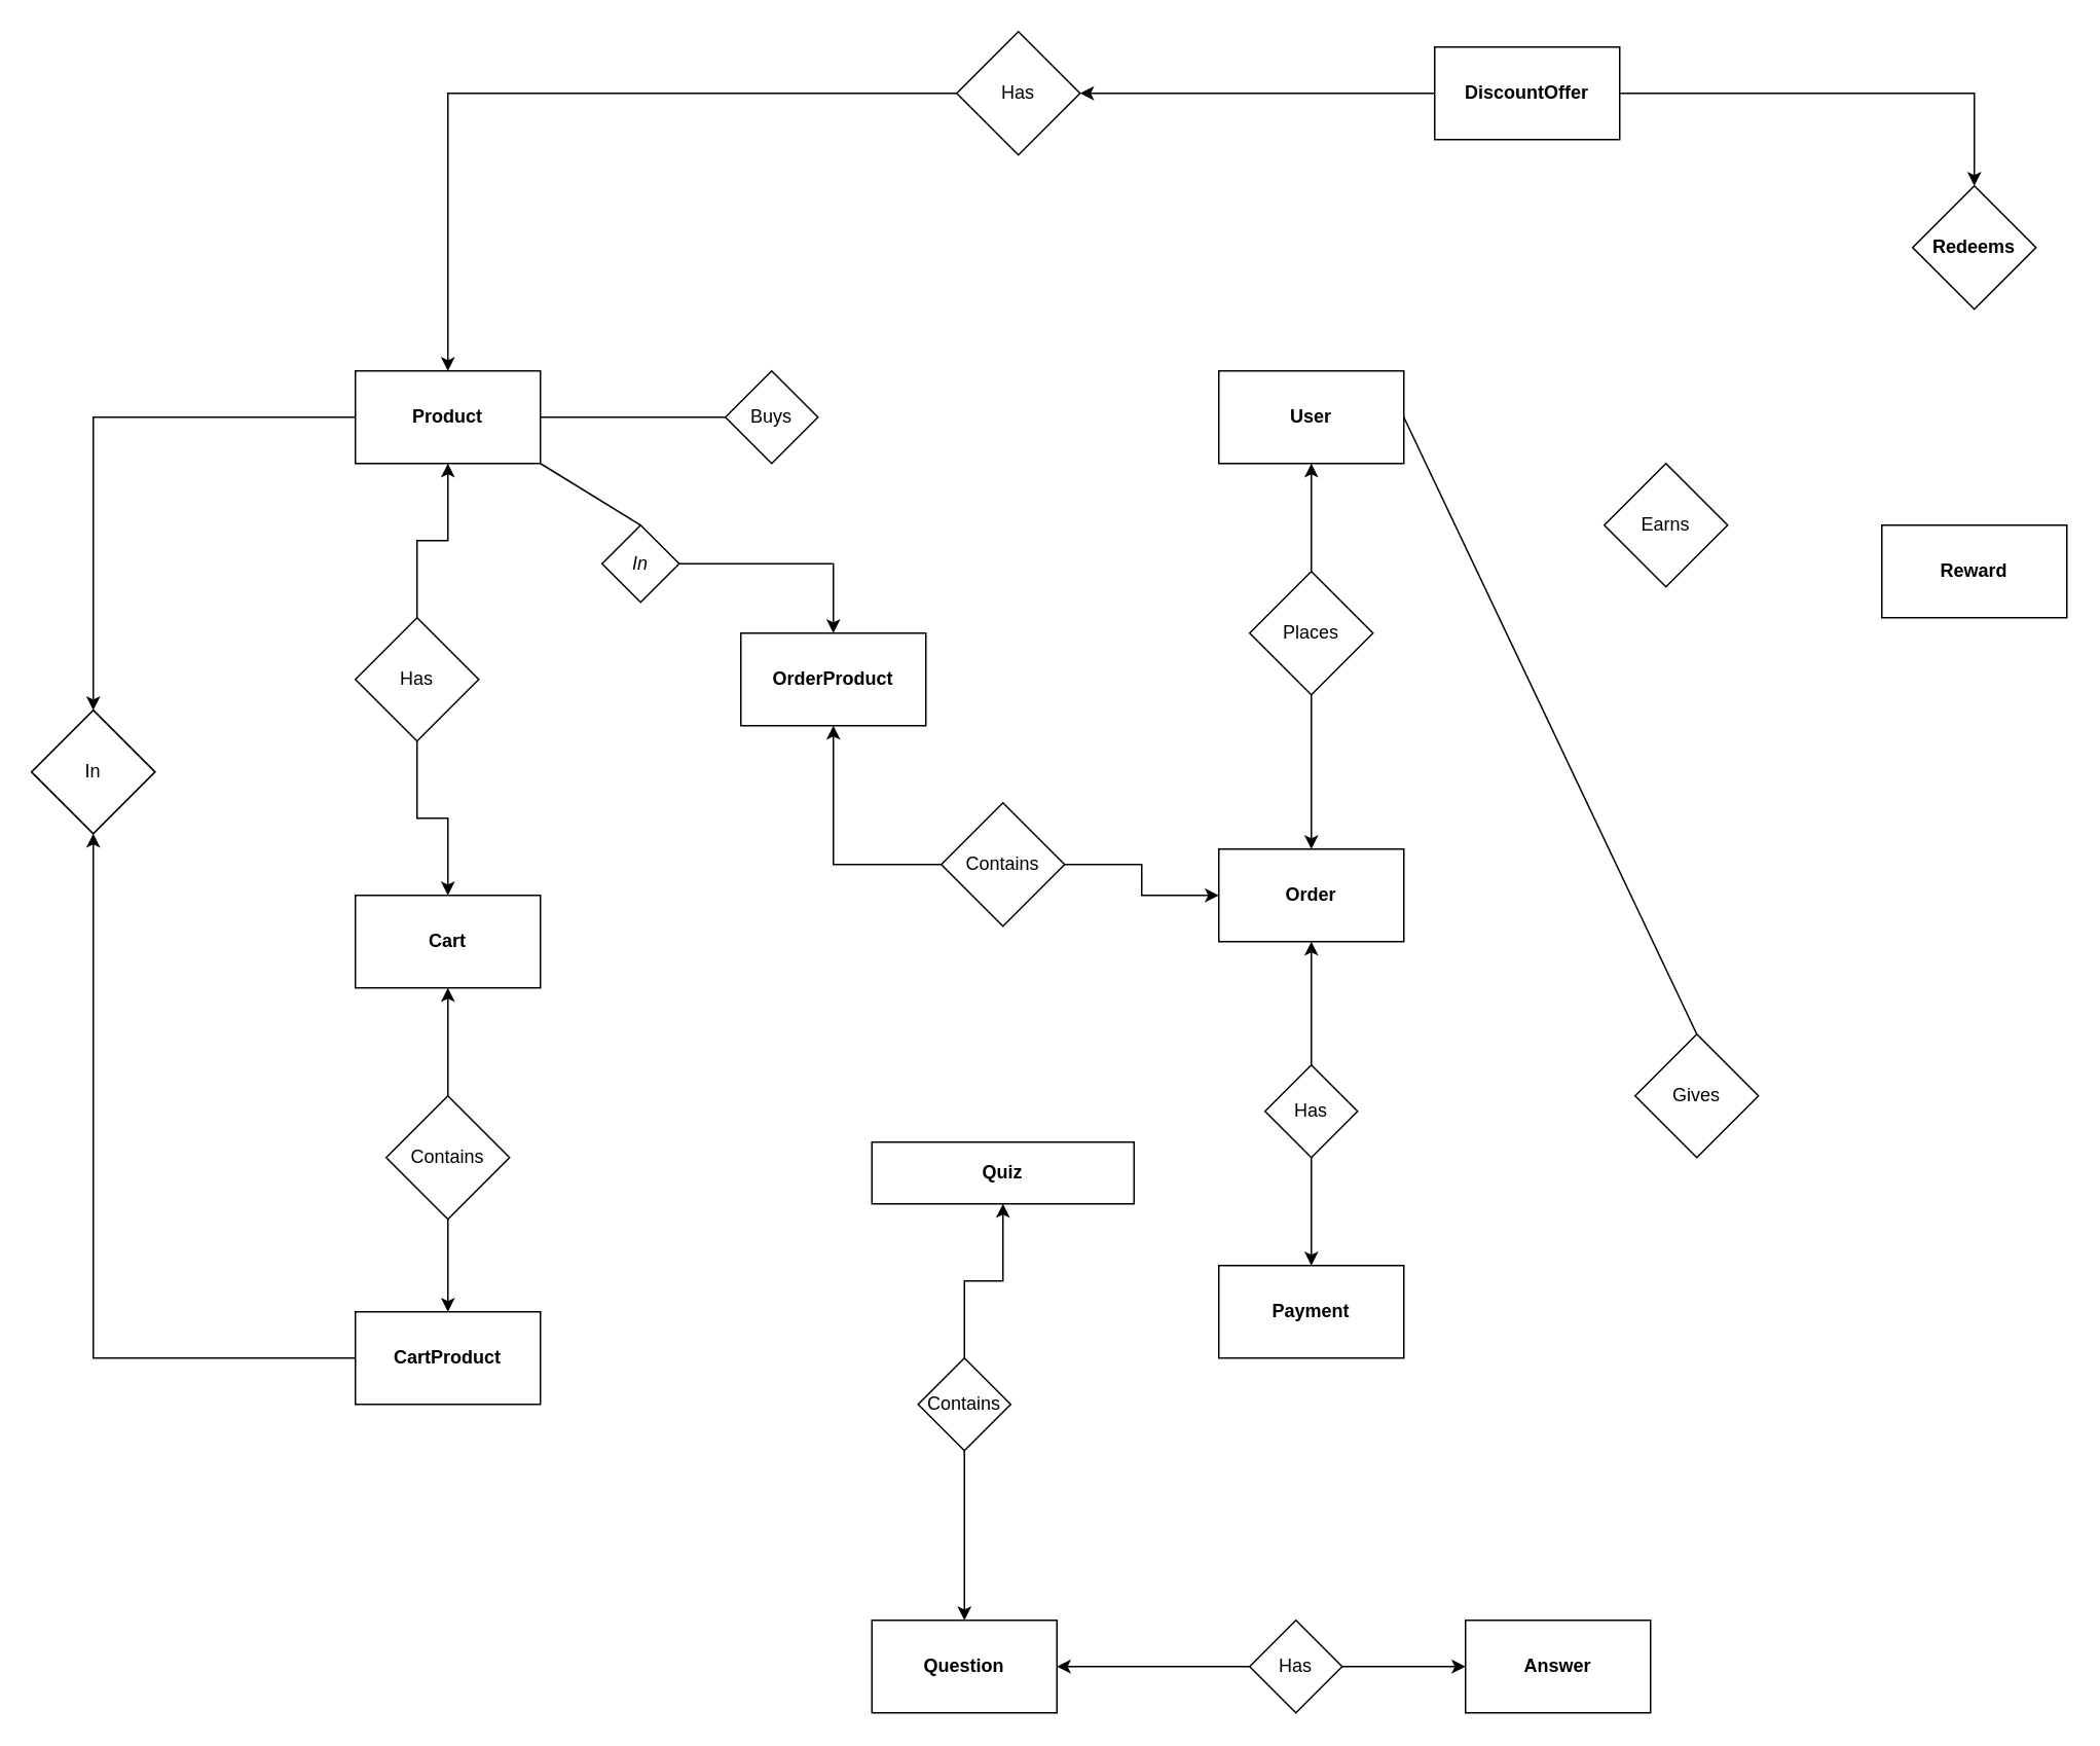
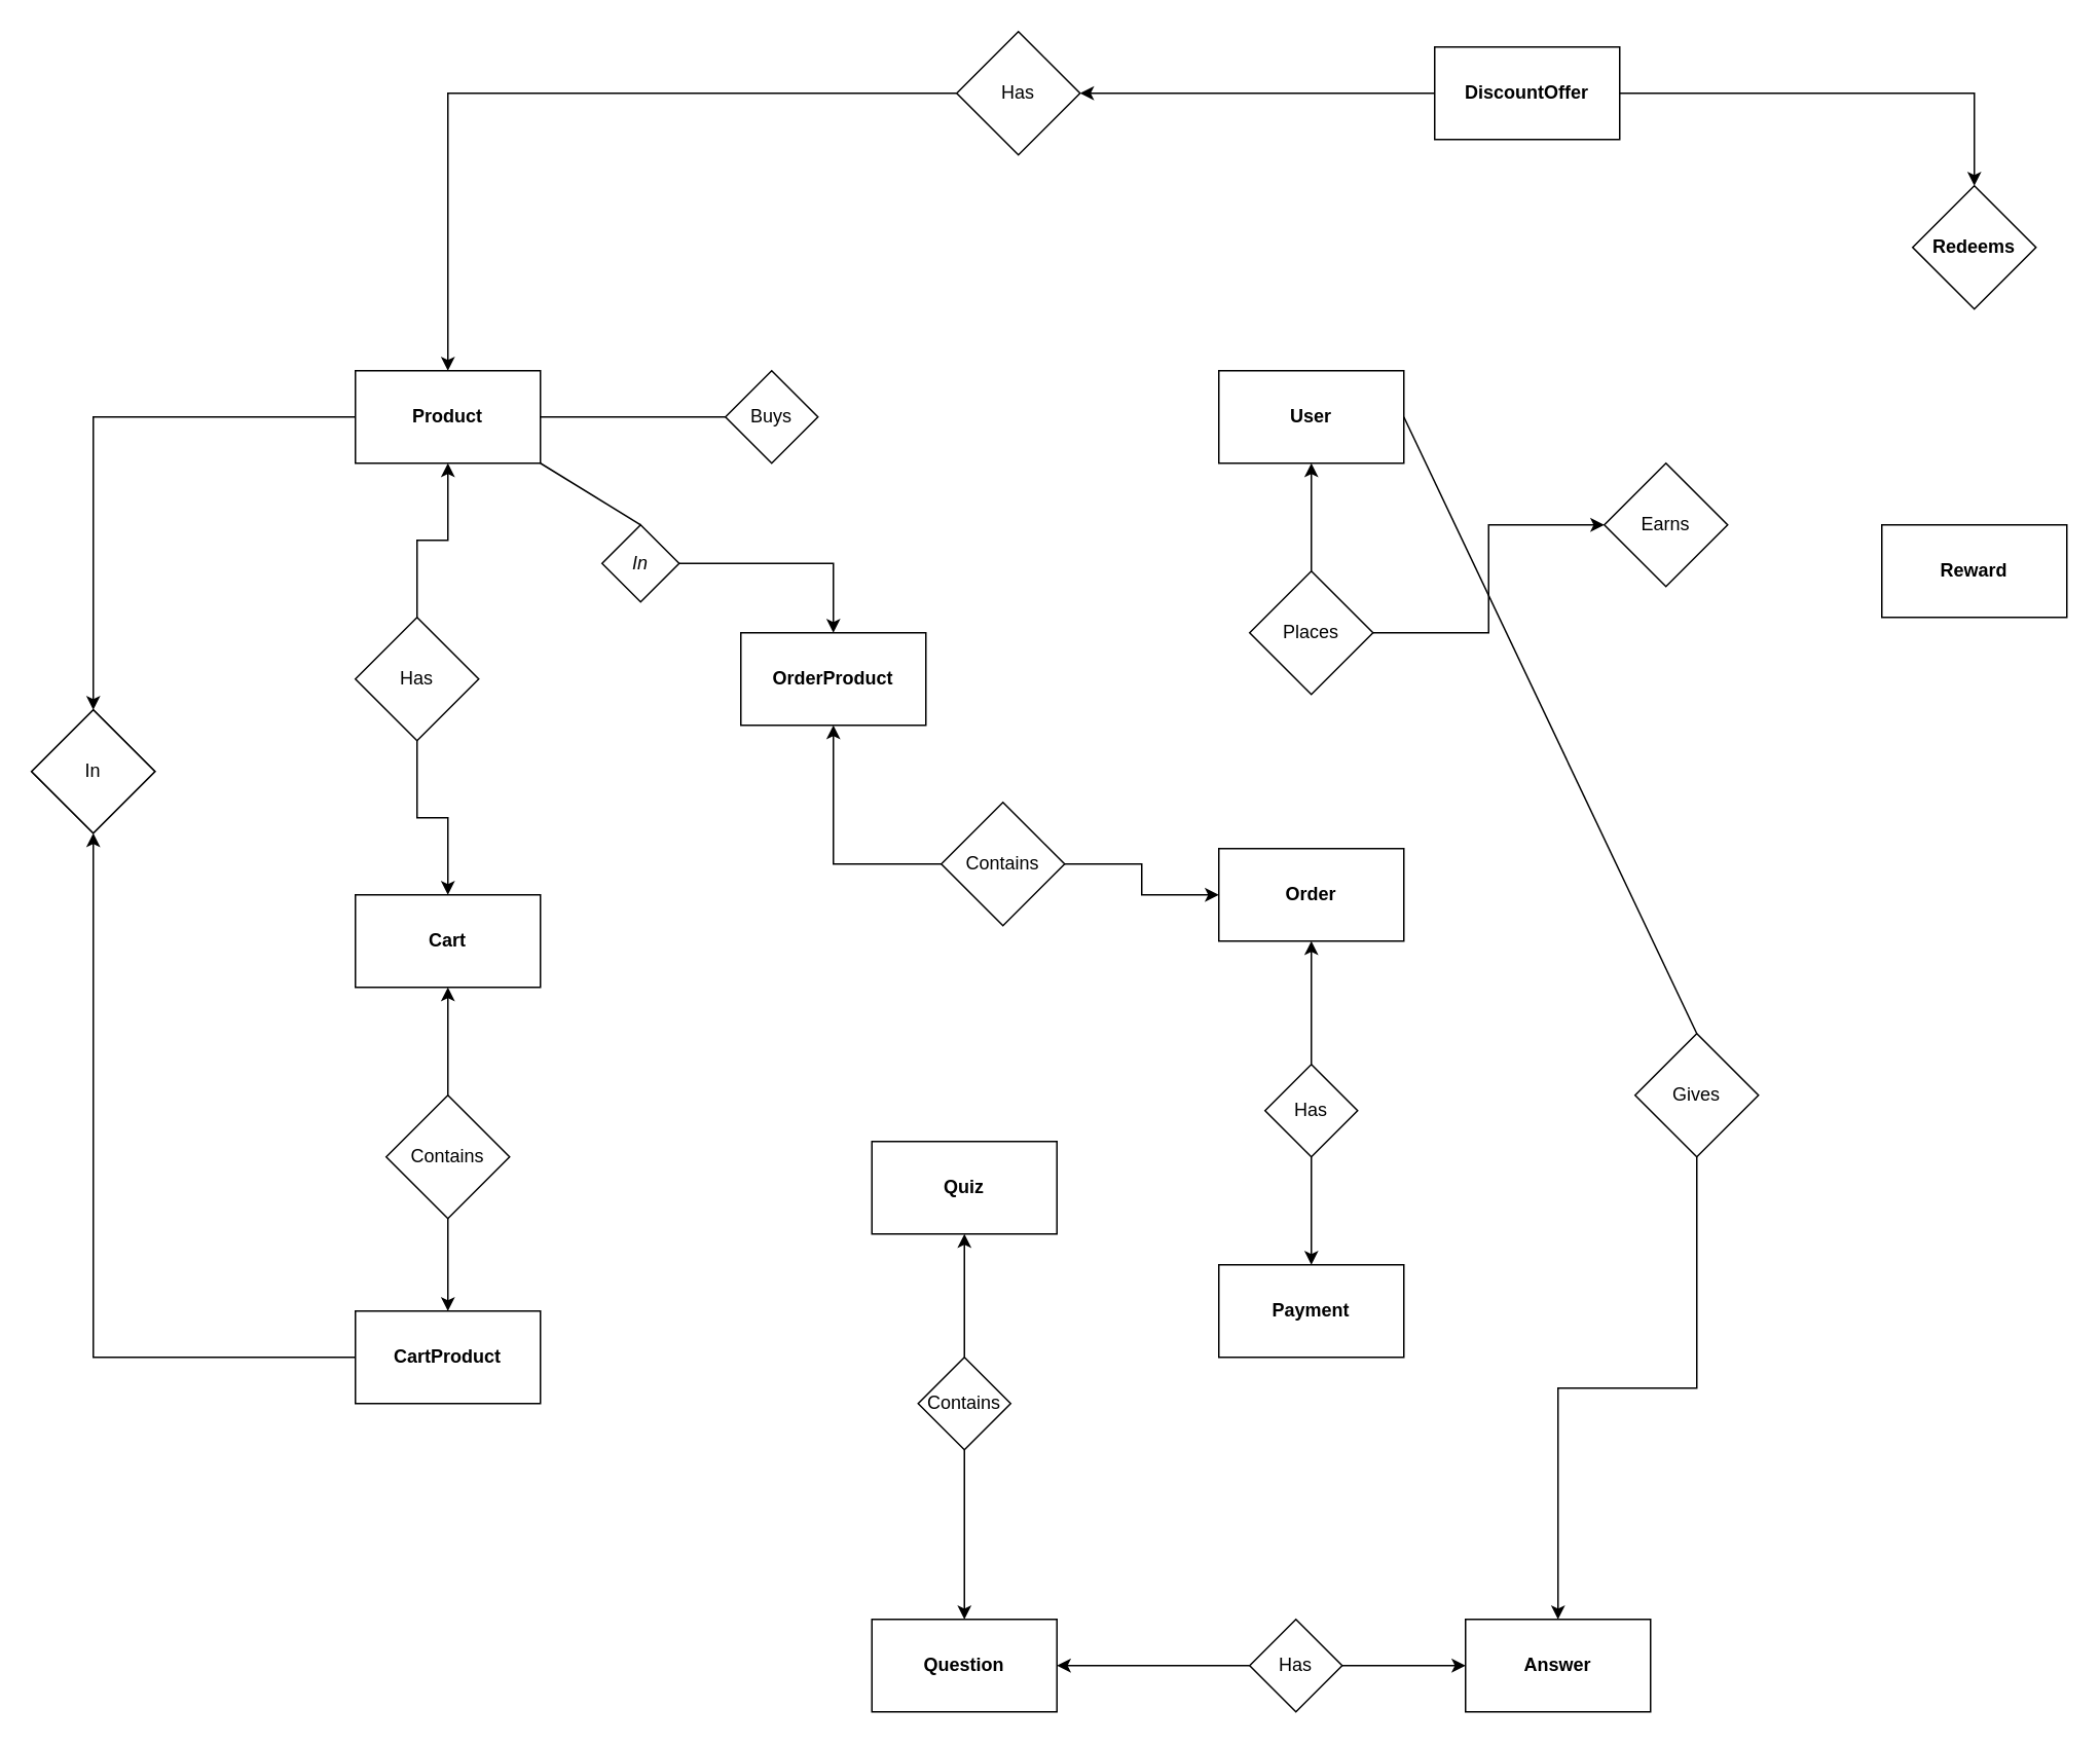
- <mxCell id="28" value="" style="edgeStyle=orthogonalEdgeStyle;rounded=0;orthogonalLoop=1;jettySize=auto;html=1;" edge="1" parent="1" source="30" target="8"><mxGeometry relative="1" as="geometry" /></mxCell>
+ <mxCell id="28" value="" style="edgeStyle=orthogonalEdgeStyle;rounded=0;orthogonalLoop=1;jettySize=auto;html=1;" edge="1" parent="1" source="30" target="49"><mxGeometry relative="1" as="geometry" /></mxCell>
- <mxCell id="14" value="&lt;b&gt;Quiz&lt;/b&gt;" style="rounded=0;whiteSpace=wrap;html=1;" vertex="1" parent="1"><mxGeometry x="565" y="740" width="170" height="40" as="geometry" /></mxCell>
+ <mxCell id="14" value="&lt;b&gt;Quiz&lt;/b&gt;" style="rounded=0;whiteSpace=wrap;html=1;" vertex="1" parent="1"><mxGeometry x="565" y="740" width="120" height="60" as="geometry" /></mxCell>
+ <mxCell id="46" value="" style="edgeStyle=orthogonalEdgeStyle;rounded=0;orthogonalLoop=1;jettySize=auto;html=1;" edge="1" parent="1" source="47" target="15"><mxGeometry relative="1" as="geometry" /></mxCell>
